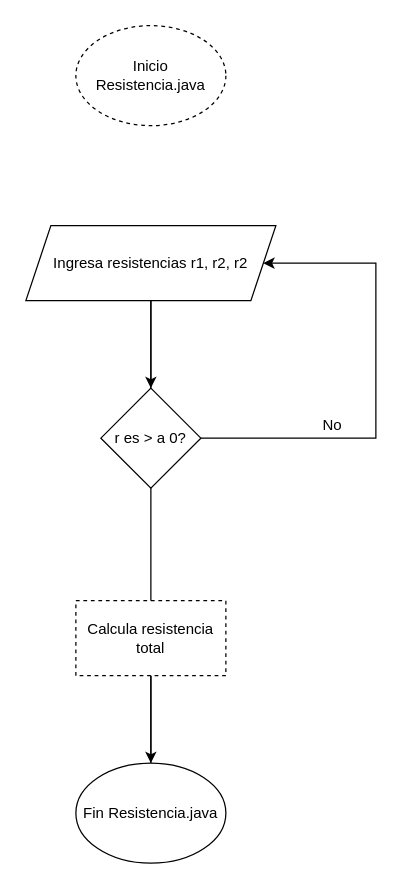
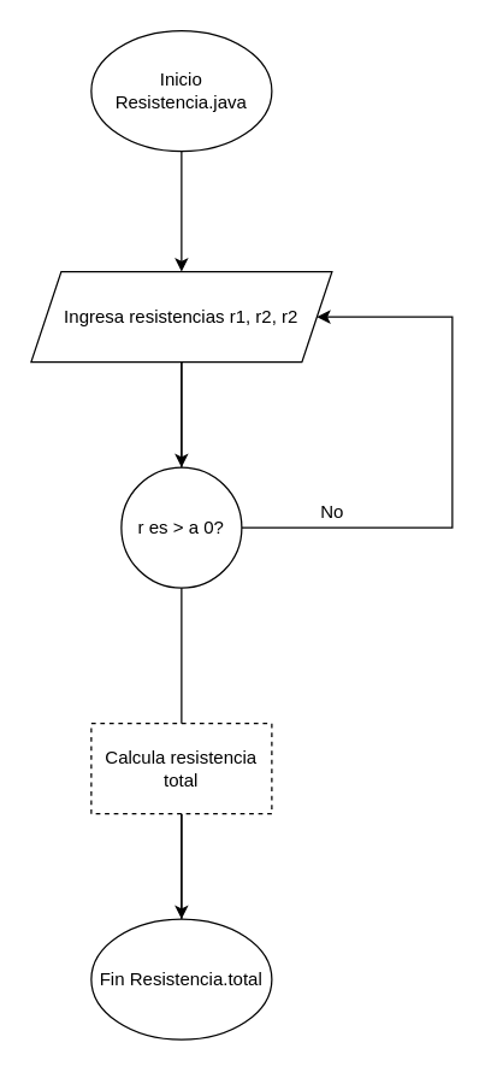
- <mxCell id="12" value="Inicio Resistencia.java" style="ellipse;whiteSpace=wrap;html=1;dashed=1;" vertex="1" parent="1"><mxGeometry x="60" y="20" width="120" height="80" as="geometry" /></mxCell>
+ <mxCell id="12" value="Inicio Resistencia.java" style="ellipse;whiteSpace=wrap;html=1;" vertex="1" parent="1"><mxGeometry x="60" y="20" width="120" height="80" as="geometry" /></mxCell>
+ <mxCell id="11" style="edgeStyle=orthogonalEdgeStyle;rounded=0;orthogonalLoop=1;jettySize=auto;html=1;entryX=0.5;entryY=0;entryDx=0;entryDy=0;" edge="1" parent="1" source="12" target="5"><mxGeometry relative="1" as="geometry" /></mxCell>
- <mxCell id="8" value="No" style="text;html=1;align=center;verticalAlign=middle;resizable=0;points=[];autosize=1;strokeColor=none;fillColor=none;" vertex="1" parent="1"><mxGeometry x="245" y="325" width="40" height="30" as="geometry" /></mxCell>
+ <mxCell id="8" value="No" style="text;html=1;align=center;verticalAlign=middle;resizable=0;points=[];autosize=1;strokeColor=none;fillColor=none;" vertex="1" parent="1"><mxGeometry x="200" y="325" width="40" height="30" as="geometry" /></mxCell>
- <mxCell id="7" value="r es &amp;gt; a 0?" style="rhombus;whiteSpace=wrap;html=1;" vertex="1" parent="1"><mxGeometry x="80" y="310" width="80" height="80" as="geometry" /></mxCell>
+ <mxCell id="7" value="r es &amp;gt; a 0?" style="ellipse;whiteSpace=wrap;html=1;" vertex="1" parent="1"><mxGeometry x="80" y="310" width="80" height="80" as="geometry" /></mxCell>
- <mxCell id="3" value="Fin Resistencia.java" style="ellipse;whiteSpace=wrap;html=1;" vertex="1" parent="1"><mxGeometry x="60" y="610" width="120" height="80" as="geometry" /></mxCell>
+ <mxCell id="3" value="Fin Resistencia.total" style="ellipse;whiteSpace=wrap;html=1;" vertex="1" parent="1"><mxGeometry x="60" y="610" width="120" height="80" as="geometry" /></mxCell>
